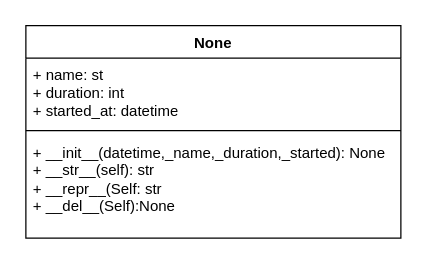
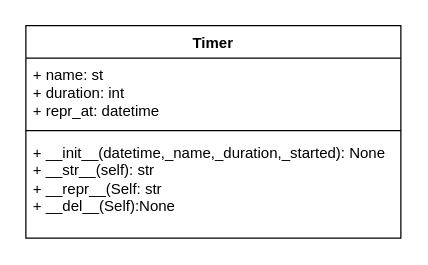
- <mxCell id="2" value="None" style="swimlane;fontStyle=1;align=center;verticalAlign=top;childLayout=stackLayout;horizontal=1;startSize=26;horizontalStack=0;resizeParent=1;resizeParentMax=0;resizeLast=0;collapsible=1;marginBottom=0;whiteSpace=wrap;html=1;" vertex="1" parent="1"><mxGeometry x="20" y="20" width="300" height="170" as="geometry" /></mxCell>
+ <mxCell id="2" value="Timer" style="swimlane;fontStyle=1;align=center;verticalAlign=top;childLayout=stackLayout;horizontal=1;startSize=26;horizontalStack=0;resizeParent=1;resizeParentMax=0;resizeLast=0;collapsible=1;marginBottom=0;whiteSpace=wrap;html=1;" vertex="1" parent="1"><mxGeometry x="20" y="20" width="300" height="170" as="geometry" /></mxCell>
- <mxCell id="3" value="+ name: st&lt;div&gt;+ duration: int&lt;/div&gt;&lt;div&gt;+ started_at: datetime&lt;/div&gt;" style="text;strokeColor=none;fillColor=none;align=left;verticalAlign=top;spacingLeft=4;spacingRight=4;overflow=hidden;rotatable=0;points=[[0,0.5],[1,0.5]];portConstraint=eastwest;whiteSpace=wrap;html=1;" vertex="1" parent="2"><mxGeometry y="26" width="300" height="54" as="geometry" /></mxCell>
+ <mxCell id="3" value="+ name: st&lt;div&gt;+ duration: int&lt;/div&gt;&lt;div&gt;+ repr_at: datetime&lt;/div&gt;" style="text;strokeColor=none;fillColor=none;align=left;verticalAlign=top;spacingLeft=4;spacingRight=4;overflow=hidden;rotatable=0;points=[[0,0.5],[1,0.5]];portConstraint=eastwest;whiteSpace=wrap;html=1;" vertex="1" parent="2"><mxGeometry y="26" width="300" height="54" as="geometry" /></mxCell>
